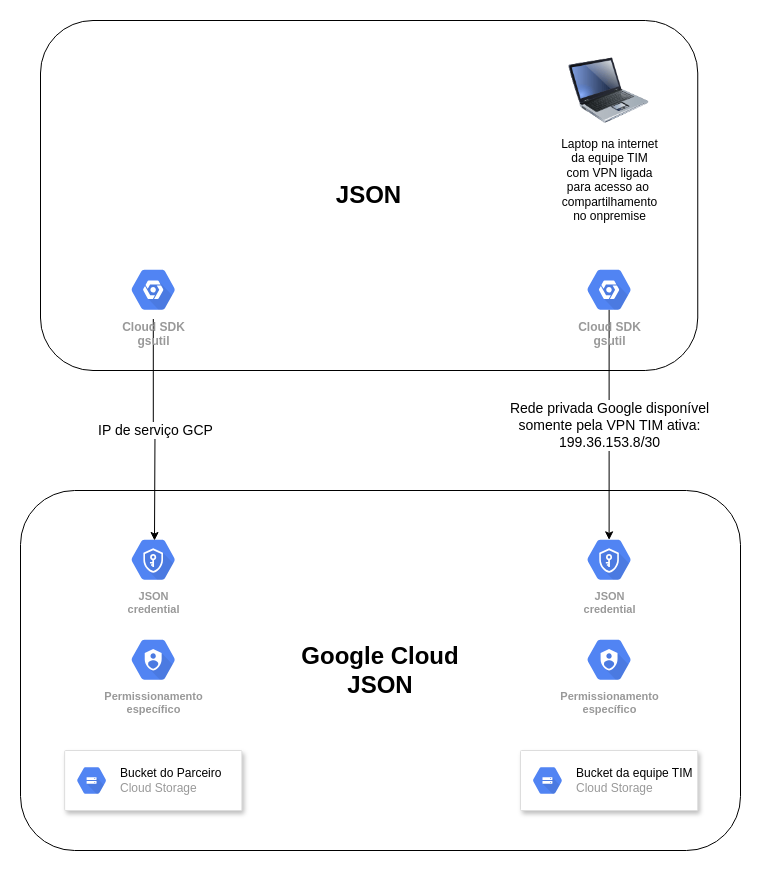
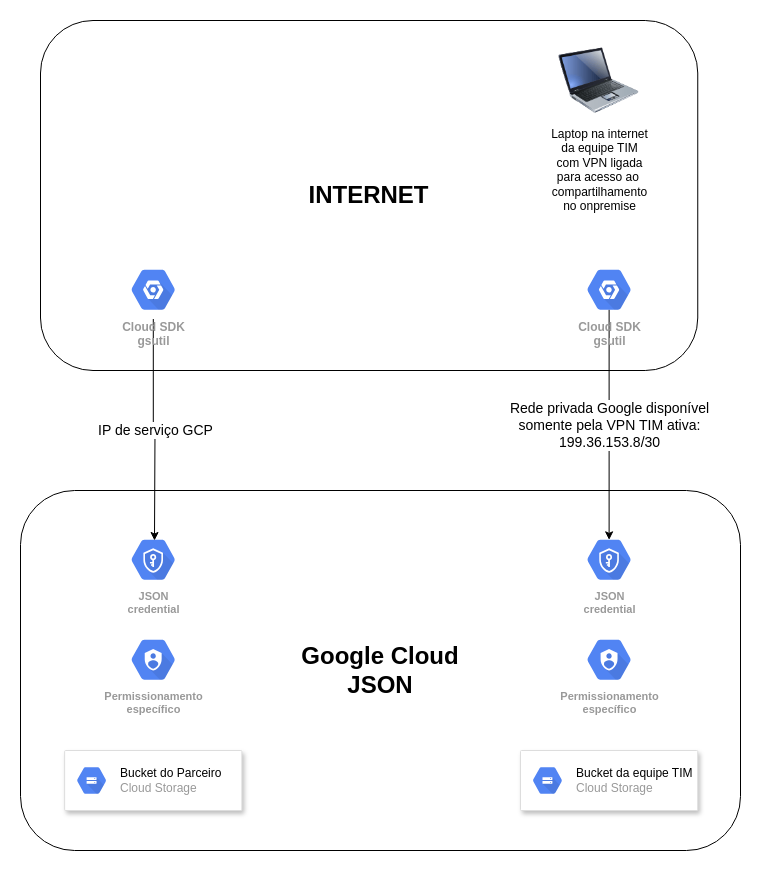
- <mxCell id="12" value="Laptop na internet&lt;br&gt;da equipe TIM&lt;br&gt;com VPN ligada&lt;br&gt;para acesso ao&amp;nbsp;&lt;br&gt;compartilhamento&lt;br&gt;no onpremise" style="image;html=1;image=img/lib/clip_art/computers/Laptop_128x128.png" vertex="1" parent="1"><mxGeometry x="568.62" y="50" width="80" height="80" as="geometry" /></mxCell>
+ <mxCell id="12" value="Laptop na internet&lt;br&gt;da equipe TIM&lt;br&gt;com VPN ligada&lt;br&gt;para acesso ao&amp;nbsp;&lt;br&gt;compartilhamento&lt;br&gt;no onpremise" style="image;html=1;image=img/lib/clip_art/computers/Laptop_128x128.png" vertex="1" parent="1"><mxGeometry x="558.62" y="40" width="80" height="80" as="geometry" /></mxCell>
- <mxCell id="2" value="&lt;b&gt;JSON&lt;/b&gt;" style="rounded=1;whiteSpace=wrap;html=1;fontSize=24;" vertex="1" parent="1"><mxGeometry x="40" y="20" width="657.25" height="350" as="geometry" /></mxCell>
+ <mxCell id="2" value="&lt;b&gt;INTERNET&lt;/b&gt;" style="rounded=1;whiteSpace=wrap;html=1;fontSize=24;" vertex="1" parent="1"><mxGeometry x="40" y="20" width="657.25" height="350" as="geometry" /></mxCell>
